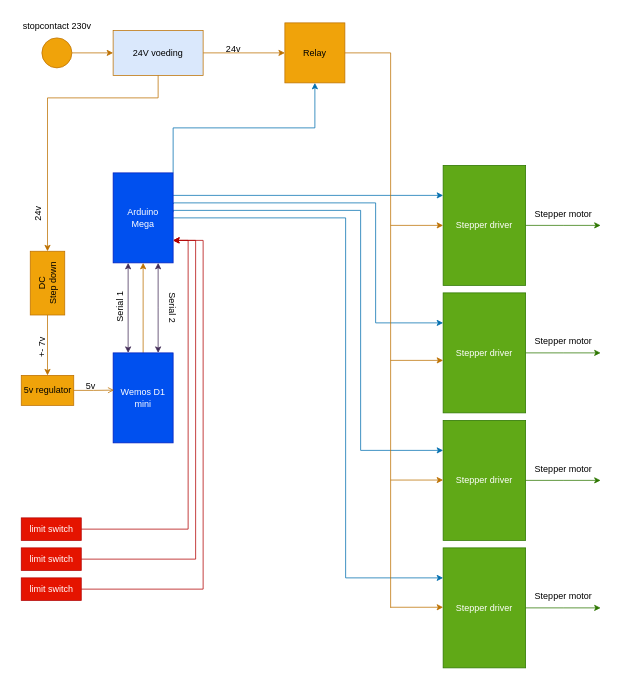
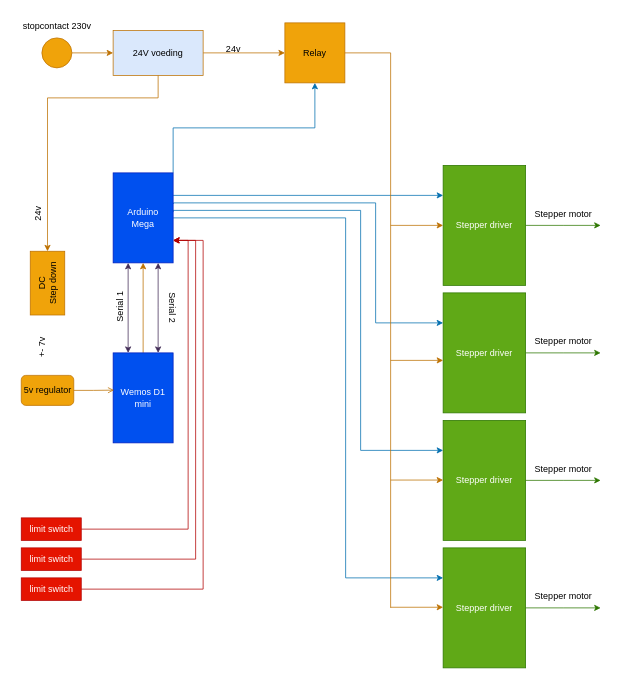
- <mxCell id="43" style="edgeStyle=orthogonalEdgeStyle;rounded=0;orthogonalLoop=1;jettySize=auto;html=1;entryX=0.5;entryY=0;entryDx=0;entryDy=0;fillColor=#f0a30a;strokeColor=#BD7000;" edge="1" parent="1" source="44" target="40"><mxGeometry relative="1" as="geometry" /></mxCell>
- <mxCell id="42" value="5v" style="text;html=1;align=center;verticalAlign=middle;resizable=0;points=[];autosize=1;strokeColor=none;fillColor=none;" vertex="1" parent="1"><mxGeometry x="100" y="500" width="40" height="30" as="geometry" /></mxCell>
- <mxCell id="40" value="5v regulator" style="whiteSpace=wrap;html=1;fillColor=#f0a30a;fontColor=#000000;strokeColor=#BD7000;" vertex="1" parent="1"><mxGeometry x="27.5" y="500" width="70" height="40" as="geometry" /></mxCell>
+ <mxCell id="40" value="5v regulator" style="whiteSpace=wrap;html=1;fillColor=#f0a30a;fontColor=#000000;strokeColor=#BD7000;rounded=1;" vertex="1" parent="1"><mxGeometry x="27.5" y="500" width="70" height="40" as="geometry" /></mxCell>
